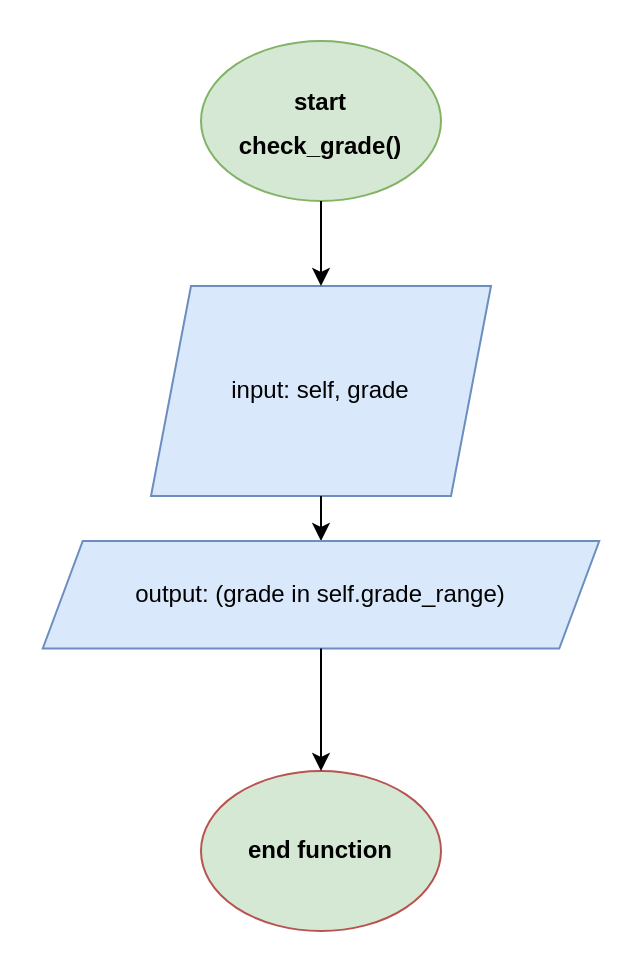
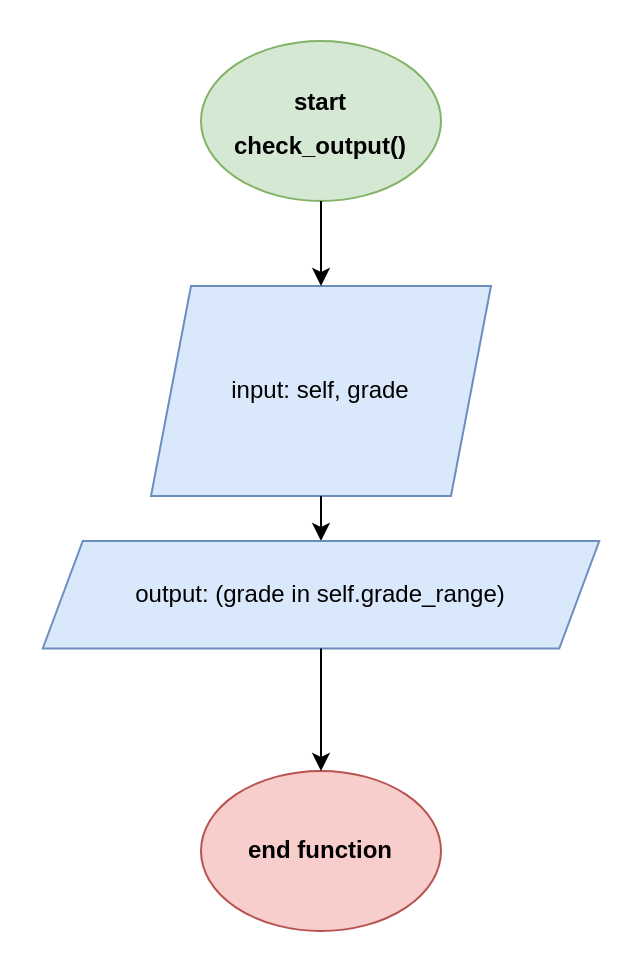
- <mxCell id="2" value="&lt;font style=&quot;font-size: 12px;&quot;&gt;&lt;b&gt;start&lt;br&gt;check_grade()&lt;br&gt;&lt;/b&gt;&lt;/font&gt;" style="ellipse;whiteSpace=wrap;html=1;fontSize=18;fillColor=#d5e8d4;strokeColor=#82b366;" vertex="1" parent="1"><mxGeometry x="100" y="20" width="120" height="80" as="geometry" /></mxCell>
+ <mxCell id="2" value="&lt;font style=&quot;font-size: 12px;&quot;&gt;&lt;b&gt;start&lt;br&gt;check_output()&lt;br&gt;&lt;/b&gt;&lt;/font&gt;" style="ellipse;whiteSpace=wrap;html=1;fontSize=18;fillColor=#d5e8d4;strokeColor=#82b366;" vertex="1" parent="1"><mxGeometry x="100" y="20" width="120" height="80" as="geometry" /></mxCell>
- <mxCell id="7" value="&lt;b&gt;end function&lt;/b&gt;" style="ellipse;whiteSpace=wrap;html=1;fontSize=12;fillColor=#d5e8d4;strokeColor=#b85450;" vertex="1" parent="1"><mxGeometry x="100" y="385" width="120" height="80" as="geometry" /></mxCell>
+ <mxCell id="7" value="&lt;b&gt;end function&lt;/b&gt;" style="ellipse;whiteSpace=wrap;html=1;fontSize=12;fillColor=#f8cecc;strokeColor=#b85450;" vertex="1" parent="1"><mxGeometry x="100" y="385" width="120" height="80" as="geometry" /></mxCell>
